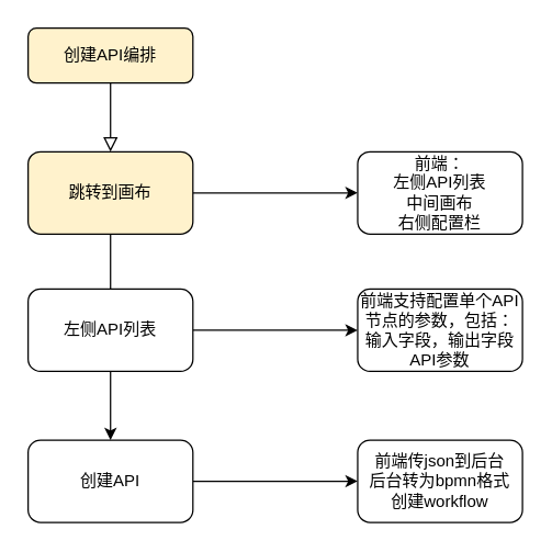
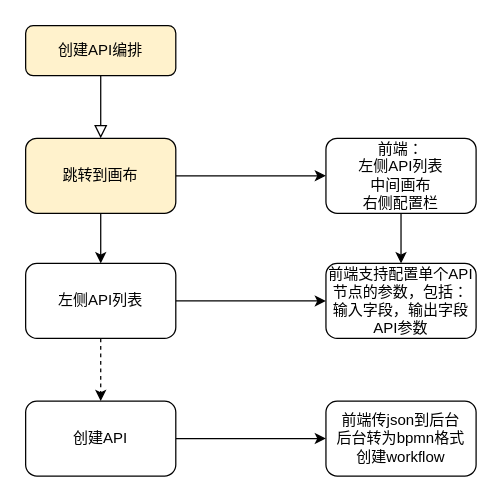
+ <mxCell id="12" value="" style="edgeStyle=orthogonalEdgeStyle;rounded=0;orthogonalLoop=1;jettySize=auto;html=1;" edge="1" parent="1" source="13" target="14"><mxGeometry relative="1" as="geometry" /></mxCell>
- <mxCell id="4" value="" style="edgeStyle=orthogonalEdgeStyle;rounded=0;orthogonalLoop=1;jettySize=auto;html=1;endArrow=none;" edge="1" parent="1" source="6" target="9"><mxGeometry relative="1" as="geometry" /></mxCell>
+ <mxCell id="4" value="" style="edgeStyle=orthogonalEdgeStyle;rounded=0;orthogonalLoop=1;jettySize=auto;html=1;" edge="1" parent="1" source="6" target="9"><mxGeometry relative="1" as="geometry" /></mxCell>
- <mxCell id="7" value="" style="edgeStyle=orthogonalEdgeStyle;rounded=0;orthogonalLoop=1;jettySize=auto;html=1;" edge="1" parent="1" source="9" target="11"><mxGeometry relative="1" as="geometry" /></mxCell>
+ <mxCell id="7" value="" style="edgeStyle=orthogonalEdgeStyle;rounded=0;orthogonalLoop=1;jettySize=auto;html=1;dashed=1;" edge="1" parent="1" source="9" target="11"><mxGeometry relative="1" as="geometry" /></mxCell>
